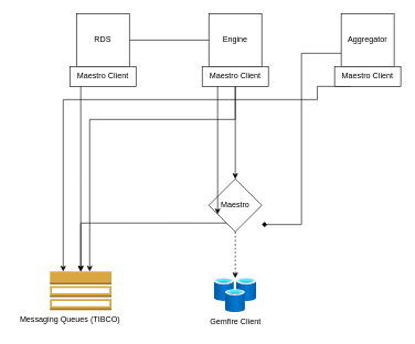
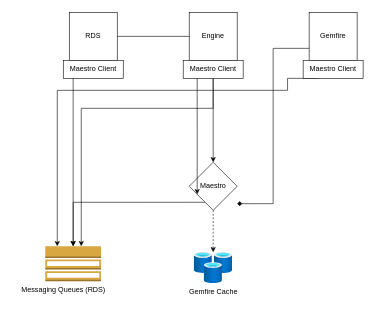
- <mxCell id="7" value="Aggregator" style="whiteSpace=wrap;html=1;aspect=fixed;" vertex="1" parent="1"><mxGeometry x="515" y="20" width="80" height="80" as="geometry" /></mxCell>
+ <mxCell id="7" value="Gemfire" style="whiteSpace=wrap;html=1;aspect=fixed;" vertex="1" parent="1"><mxGeometry x="515" y="20" width="80" height="80" as="geometry" /></mxCell>
- <mxCell id="18" value="Messaging Queues (TIBCO)" style="text;html=1;align=center;verticalAlign=middle;resizable=0;points=[];autosize=1;strokeColor=none;fillColor=none;" vertex="1" parent="1"><mxGeometry x="20" y="468" width="170" height="30" as="geometry" /></mxCell>
+ <mxCell id="18" value="Messaging Queues (RDS)" style="text;html=1;align=center;verticalAlign=middle;resizable=0;points=[];autosize=1;strokeColor=none;fillColor=none;" vertex="1" parent="1"><mxGeometry x="20" y="468" width="170" height="30" as="geometry" /></mxCell>
- <mxCell id="15" value="Gemfire Client" style="image;aspect=fixed;html=1;points=[];align=center;fontSize=12;image=img/lib/azure2/databases/Cache_Redis.svg;" vertex="1" parent="1"><mxGeometry x="323" y="420" width="64" height="52" as="geometry" /></mxCell>
+ <mxCell id="15" value="Gemfire Cache" style="image;aspect=fixed;html=1;points=[];align=center;fontSize=12;image=img/lib/azure2/databases/Cache_Redis.svg;" vertex="1" parent="1"><mxGeometry x="323" y="420" width="64" height="52" as="geometry" /></mxCell>
